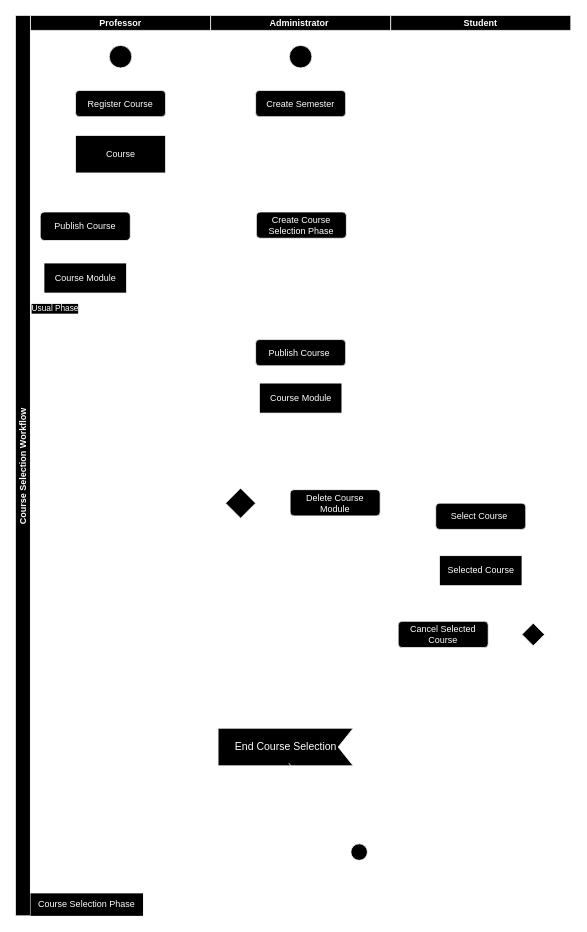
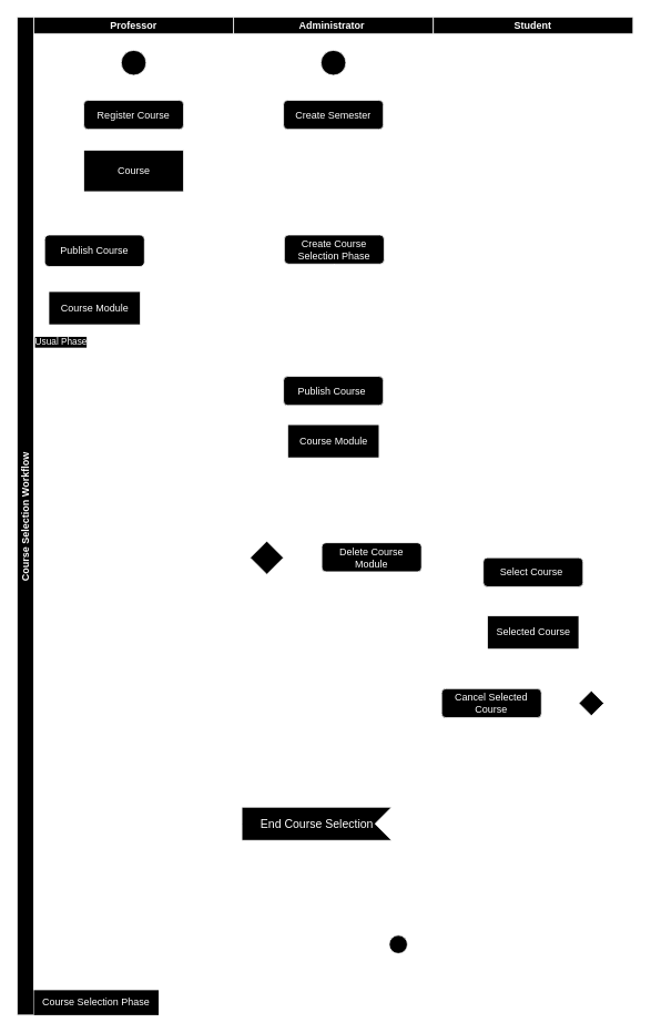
- <mxCell id="57" value="End Course Selection" style="html=1;shape=mxgraph.infographic.ribbonSimple;notch1=20;notch2=0;align=center;verticalAlign=middle;fontSize=14;fontStyle=0;flipH=1;fillColor=#000000;strokeColor=#FFFFFF;fontColor=#FFFFFF;labelBorderColor=none;" parent="1" vertex="1"><mxGeometry x="290" y="970" width="180" height="50" as="geometry" /></mxCell>
+ <mxCell id="57" value="End Course Selection" style="html=1;shape=mxgraph.infographic.ribbonSimple;notch1=20;notch2=0;align=center;verticalAlign=middle;fontSize=14;fontStyle=0;flipH=1;fillColor=#000000;strokeColor=#FFFFFF;fontColor=#FFFFFF;labelBorderColor=none;" parent="1" vertex="1"><mxGeometry x="290" y="970" width="180" height="40" as="geometry" /></mxCell>
